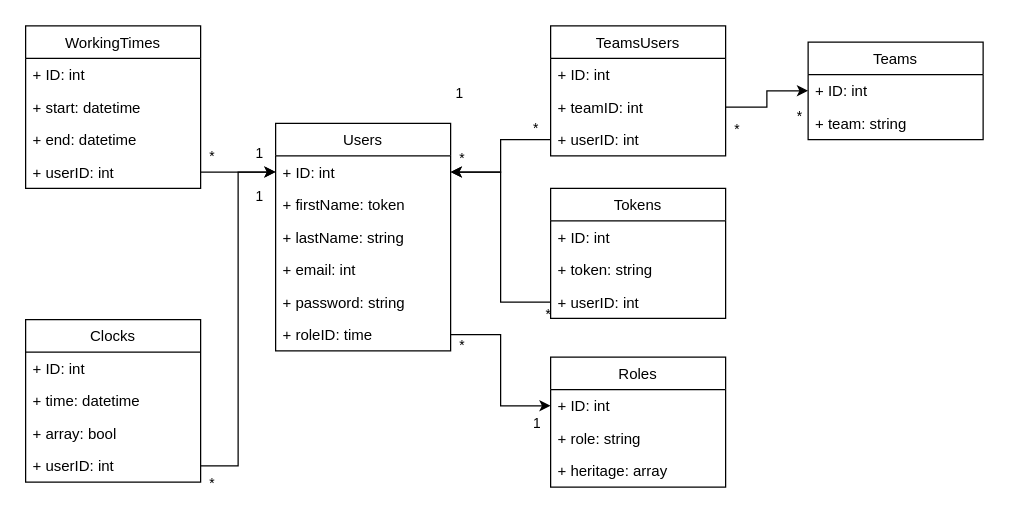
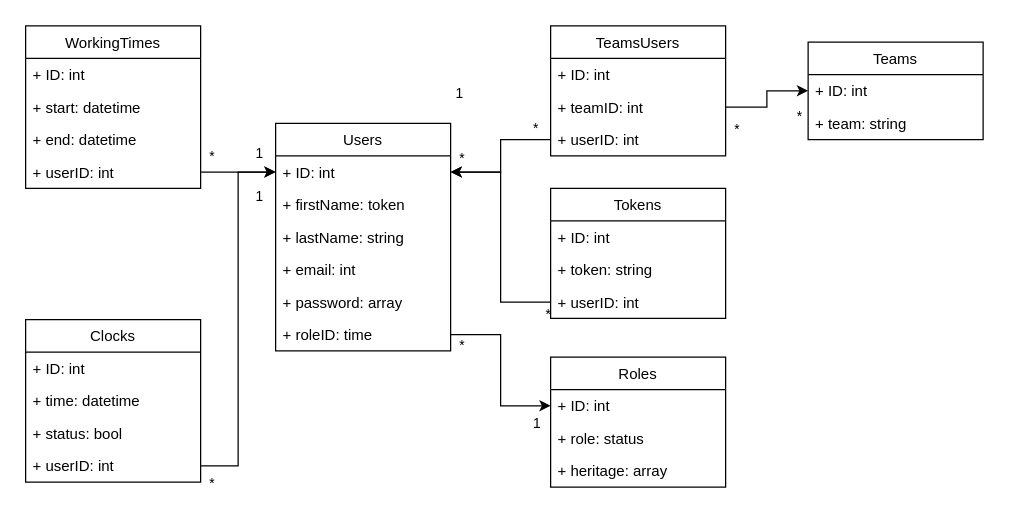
- <mxCell id="27" value="+ password: string" style="text;strokeColor=none;fillColor=none;align=left;verticalAlign=top;spacingLeft=4;spacingRight=4;overflow=hidden;rotatable=0;points=[[0,0.5],[1,0.5]];portConstraint=eastwest;" parent="22" vertex="1"><mxGeometry y="130" width="140" height="26" as="geometry" /></mxCell>
+ <mxCell id="27" value="+ password: array" style="text;strokeColor=none;fillColor=none;align=left;verticalAlign=top;spacingLeft=4;spacingRight=4;overflow=hidden;rotatable=0;points=[[0,0.5],[1,0.5]];portConstraint=eastwest;" parent="22" vertex="1"><mxGeometry y="130" width="140" height="26" as="geometry" /></mxCell>
- <mxCell id="39" value="+ array: bool" style="text;strokeColor=none;fillColor=none;align=left;verticalAlign=top;spacingLeft=4;spacingRight=4;overflow=hidden;rotatable=0;points=[[0,0.5],[1,0.5]];portConstraint=eastwest;" parent="36" vertex="1"><mxGeometry y="78" width="140" height="26" as="geometry" /></mxCell>
+ <mxCell id="39" value="+ status: bool" style="text;strokeColor=none;fillColor=none;align=left;verticalAlign=top;spacingLeft=4;spacingRight=4;overflow=hidden;rotatable=0;points=[[0,0.5],[1,0.5]];portConstraint=eastwest;" parent="36" vertex="1"><mxGeometry y="78" width="140" height="26" as="geometry" /></mxCell>
- <mxCell id="43" value="+ role: string" style="text;strokeColor=none;fillColor=none;align=left;verticalAlign=top;spacingLeft=4;spacingRight=4;overflow=hidden;rotatable=0;points=[[0,0.5],[1,0.5]];portConstraint=eastwest;" vertex="1" parent="41"><mxGeometry y="52" width="140" height="26" as="geometry" /></mxCell>
+ <mxCell id="43" value="+ role: status" style="text;strokeColor=none;fillColor=none;align=left;verticalAlign=top;spacingLeft=4;spacingRight=4;overflow=hidden;rotatable=0;points=[[0,0.5],[1,0.5]];portConstraint=eastwest;" vertex="1" parent="41"><mxGeometry y="52" width="140" height="26" as="geometry" /></mxCell>
